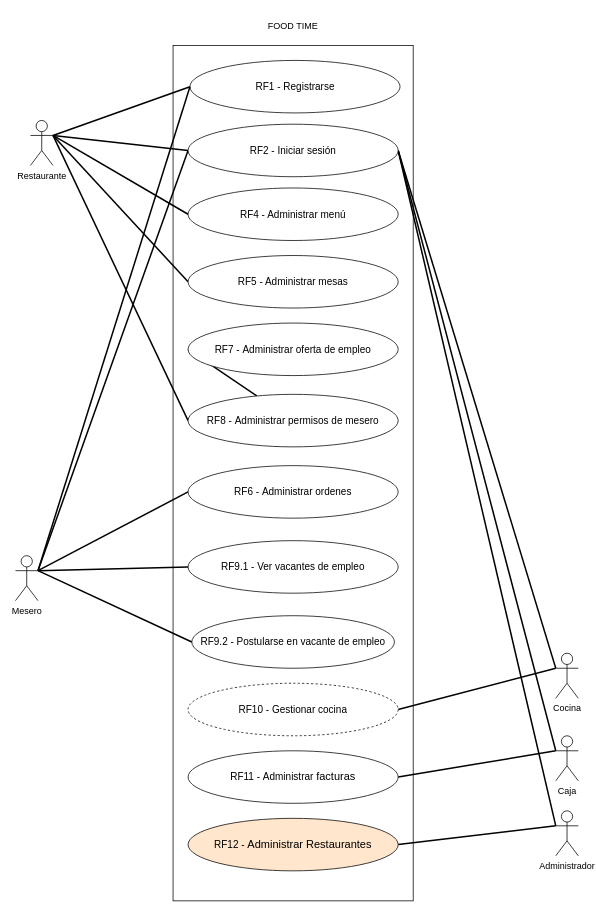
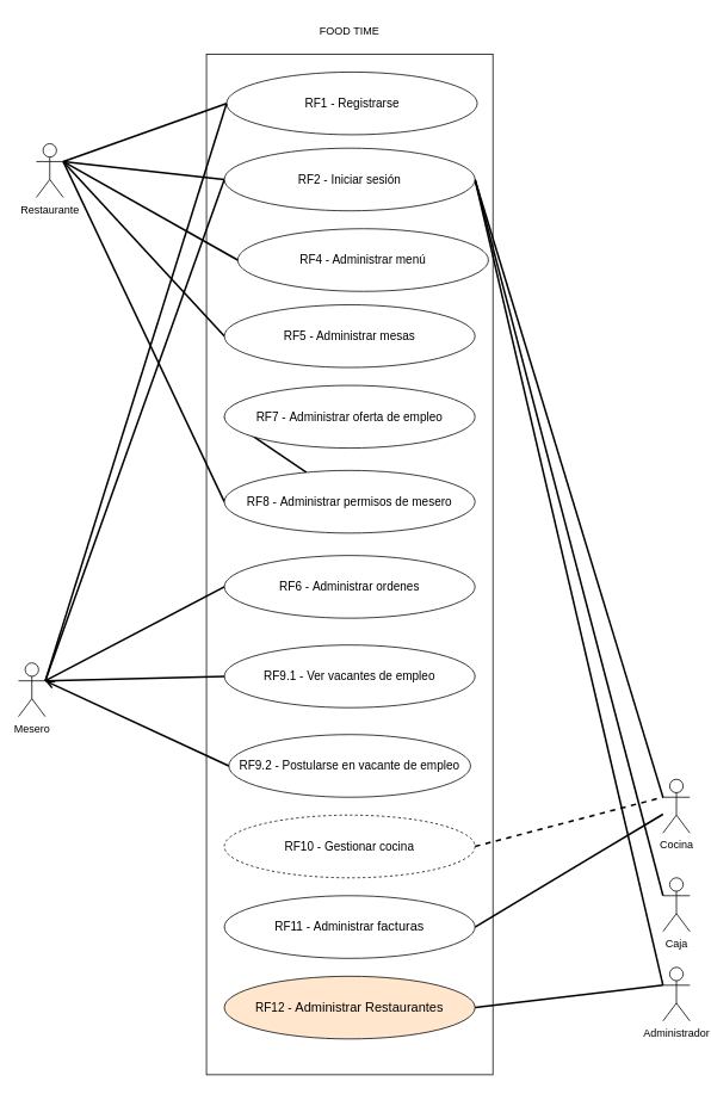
- <mxCell id="14" value="&lt;span id=&quot;docs-internal-guid-fe49d982-7fff-57a2-e172-d9201e00b3d0&quot;&gt;&lt;span style=&quot;font-size: 10pt ; font-family: &amp;quot;arial&amp;quot; ; background-color: transparent ; vertical-align: baseline&quot;&gt;RF4 - Administrar menú&lt;/span&gt;&lt;/span&gt;" style="ellipse;whiteSpace=wrap;html=1;" vertex="1" parent="1"><mxGeometry x="250" y="250" width="280" height="70" as="geometry" /></mxCell>
+ <mxCell id="14" value="&lt;span id=&quot;docs-internal-guid-fe49d982-7fff-57a2-e172-d9201e00b3d0&quot;&gt;&lt;span style=&quot;font-size: 10pt ; font-family: &amp;quot;arial&amp;quot; ; background-color: transparent ; vertical-align: baseline&quot;&gt;RF4 - Administrar menú&lt;/span&gt;&lt;/span&gt;" style="ellipse;whiteSpace=wrap;html=1;" vertex="1" parent="1"><mxGeometry x="265" y="255" width="280" height="70" as="geometry" /></mxCell>
- <mxCell id="34" style="edgeStyle=none;rounded=0;orthogonalLoop=1;jettySize=auto;html=1;exitX=0;exitY=0.5;exitDx=0;exitDy=0;endArrow=none;endFill=0;strokeWidth=2;entryX=1;entryY=0.333;entryDx=0;entryDy=0;entryPerimeter=0;" edge="1" parent="1" source="32" target="5"><mxGeometry relative="1" as="geometry"><mxPoint x="270" y="1015" as="sourcePoint" /><mxPoint x="-100" y="870" as="targetPoint" /></mxGeometry></mxCell>
+ <mxCell id="34" style="edgeStyle=none;rounded=0;orthogonalLoop=1;jettySize=auto;html=1;exitX=0;exitY=0.5;exitDx=0;exitDy=0;endArrow=open;endFill=0;strokeWidth=2;entryX=1;entryY=0.333;entryDx=0;entryDy=0;entryPerimeter=0;" edge="1" parent="1" source="32" target="5"><mxGeometry relative="1" as="geometry"><mxPoint x="270" y="1015" as="sourcePoint" /><mxPoint x="-100" y="870" as="targetPoint" /></mxGeometry></mxCell>
- <mxCell id="23" style="edgeStyle=none;rounded=0;orthogonalLoop=1;jettySize=auto;html=1;exitX=1;exitY=0.5;exitDx=0;exitDy=0;endArrow=none;endFill=0;strokeWidth=2;entryX=0;entryY=0.333;entryDx=0;entryDy=0;entryPerimeter=0;" edge="1" parent="1" source="24" target="3"><mxGeometry relative="1" as="geometry"><mxPoint x="730" y="420" as="targetPoint" /></mxGeometry></mxCell>
+ <mxCell id="23" style="edgeStyle=none;rounded=0;orthogonalLoop=1;jettySize=auto;html=1;exitX=1;exitY=0.5;exitDx=0;exitDy=0;endArrow=none;endFill=0;strokeWidth=2;entryX=0;entryY=0.333;entryDx=0;entryDy=0;entryPerimeter=0;dashed=1;" edge="1" parent="1" source="24" target="3"><mxGeometry relative="1" as="geometry"><mxPoint x="730" y="420" as="targetPoint" /></mxGeometry></mxCell>
- <mxCell id="25" style="edgeStyle=none;rounded=0;orthogonalLoop=1;jettySize=auto;html=1;exitX=1;exitY=0.5;exitDx=0;exitDy=0;entryX=0;entryY=0.333;entryDx=0;entryDy=0;entryPerimeter=0;endArrow=none;endFill=0;strokeWidth=2;" edge="1" parent="1" source="26" target="4"><mxGeometry relative="1" as="geometry" /></mxCell>
+ <mxCell id="25" style="edgeStyle=none;rounded=0;orthogonalLoop=1;jettySize=auto;html=1;exitX=1;exitY=0.5;exitDx=0;exitDy=0;endArrow=none;endFill=0;strokeWidth=2;" edge="1" parent="1" source="26" target="3"><mxGeometry relative="1" as="geometry" /></mxCell>
